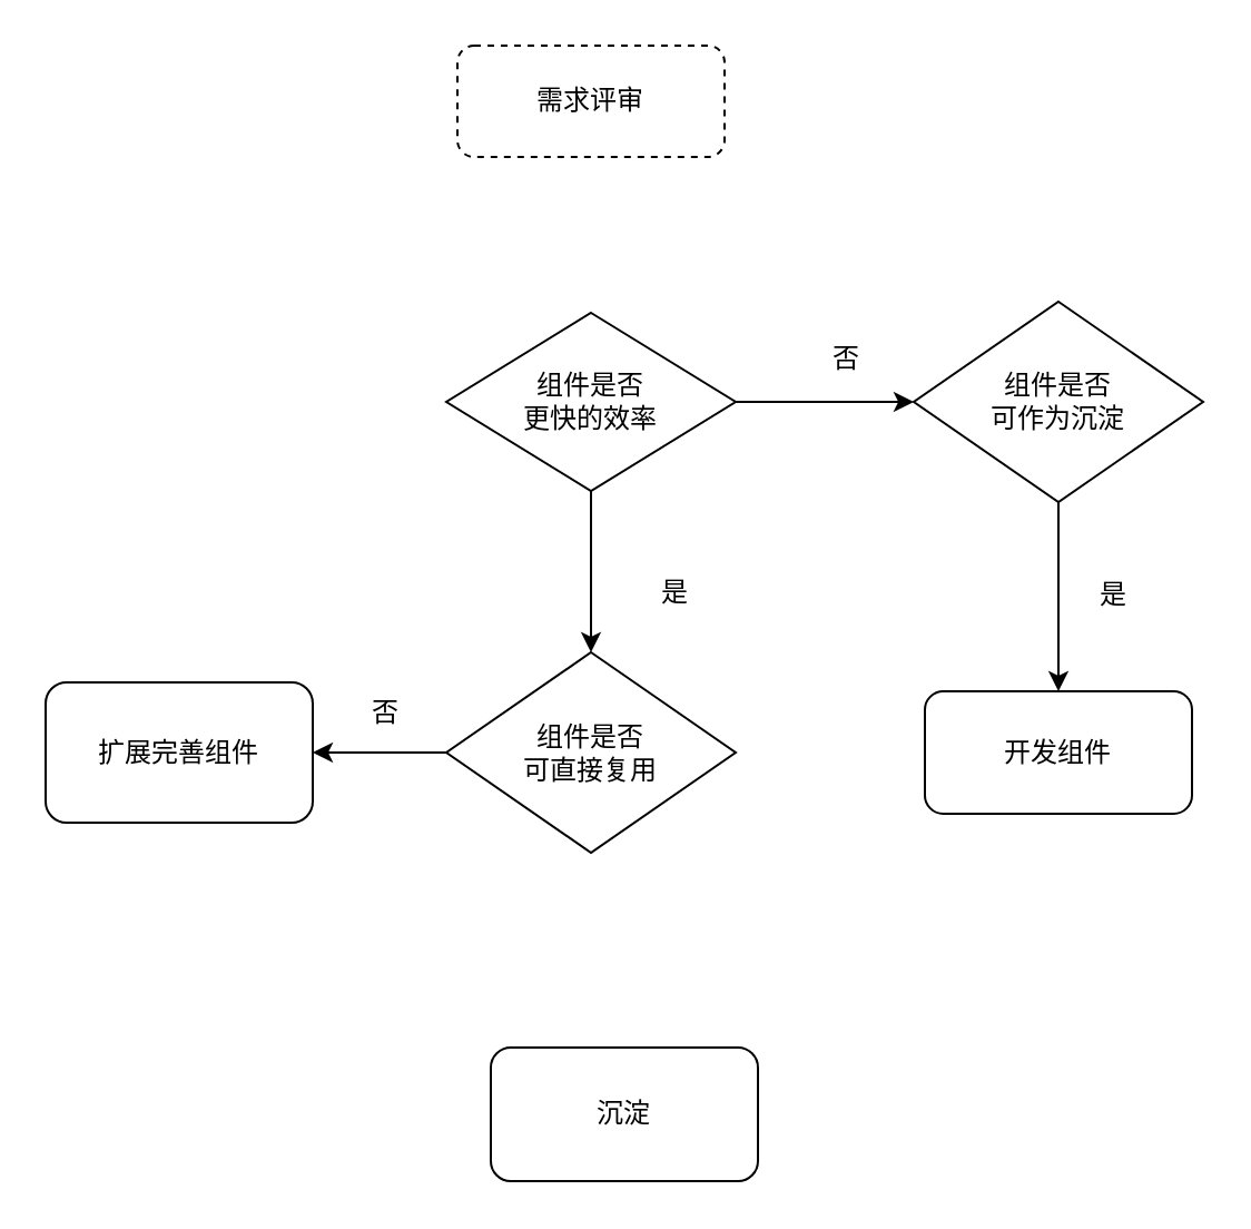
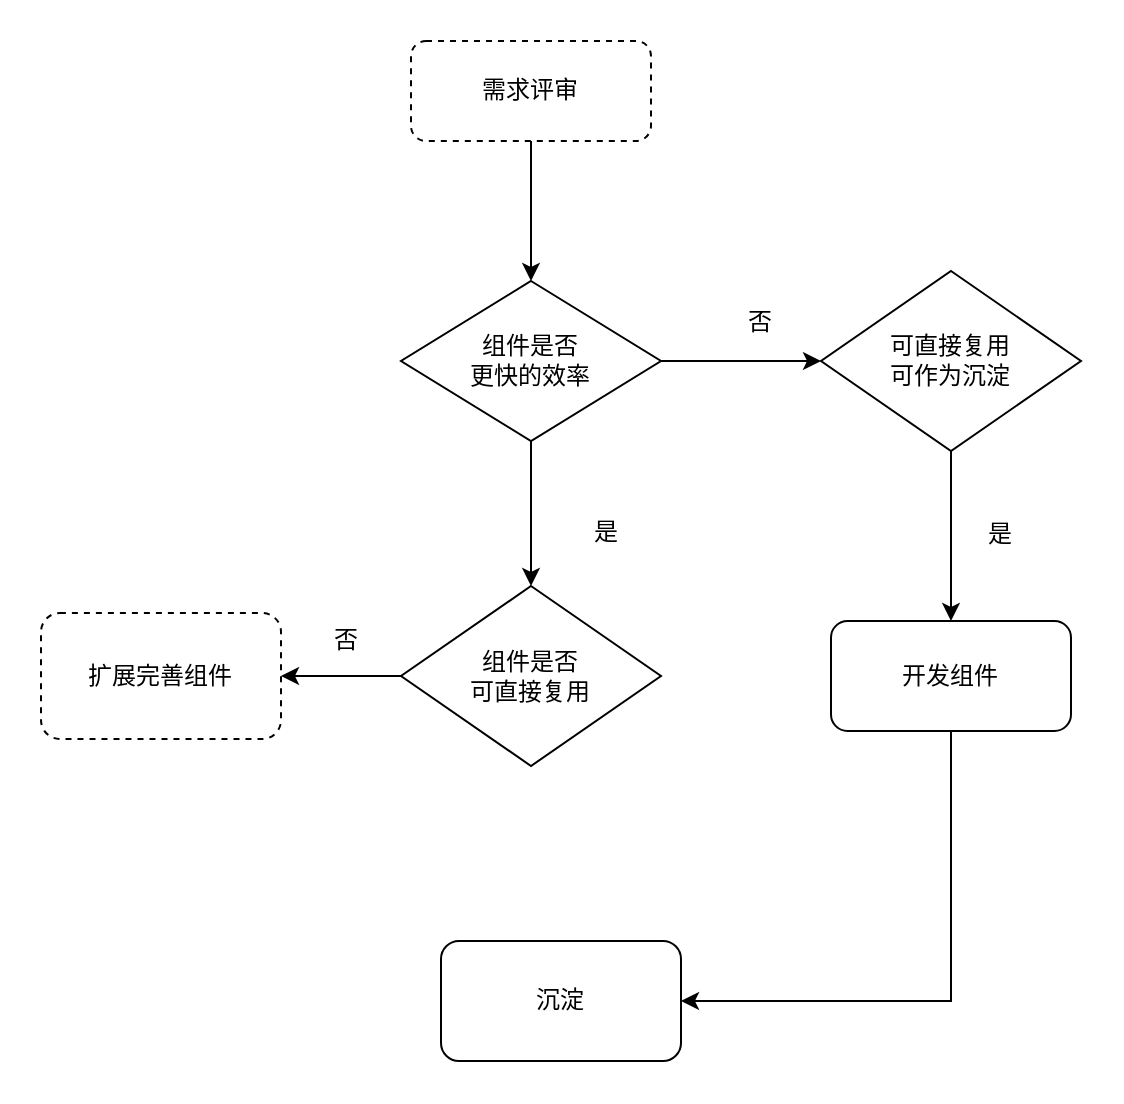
+ <mxCell id="2" style="edgeStyle=orthogonalEdgeStyle;rounded=0;orthogonalLoop=1;jettySize=auto;html=1;entryX=0.5;entryY=0;entryDx=0;entryDy=0;" parent="1" source="3" target="6" edge="1"><mxGeometry relative="1" as="geometry" /></mxCell>
- <mxCell id="10" value="组件是否&lt;br&gt;可作为沉淀" style="rhombus;whiteSpace=wrap;html=1;" parent="1" vertex="1"><mxGeometry x="410" y="135" width="130" height="90" as="geometry" /></mxCell>
+ <mxCell id="10" value="可直接复用&lt;br&gt;可作为沉淀" style="rhombus;whiteSpace=wrap;html=1;" parent="1" vertex="1"><mxGeometry x="410" y="135" width="130" height="90" as="geometry" /></mxCell>
- <mxCell id="11" value="扩展完善组件" style="rounded=1;whiteSpace=wrap;html=1;" parent="1" vertex="1"><mxGeometry x="20" y="306" width="120" height="63" as="geometry" /></mxCell>
+ <mxCell id="11" value="扩展完善组件" style="rounded=1;whiteSpace=wrap;html=1;dashed=1;" parent="1" vertex="1"><mxGeometry x="20" y="306" width="120" height="63" as="geometry" /></mxCell>
+ <mxCell id="12" style="edgeStyle=orthogonalEdgeStyle;rounded=0;orthogonalLoop=1;jettySize=auto;html=1;entryX=1;entryY=0.5;entryDx=0;entryDy=0;" parent="1" source="13" target="14" edge="1"><mxGeometry relative="1" as="geometry"><Array as="points"><mxPoint x="475" y="500" /></Array></mxGeometry></mxCell>
